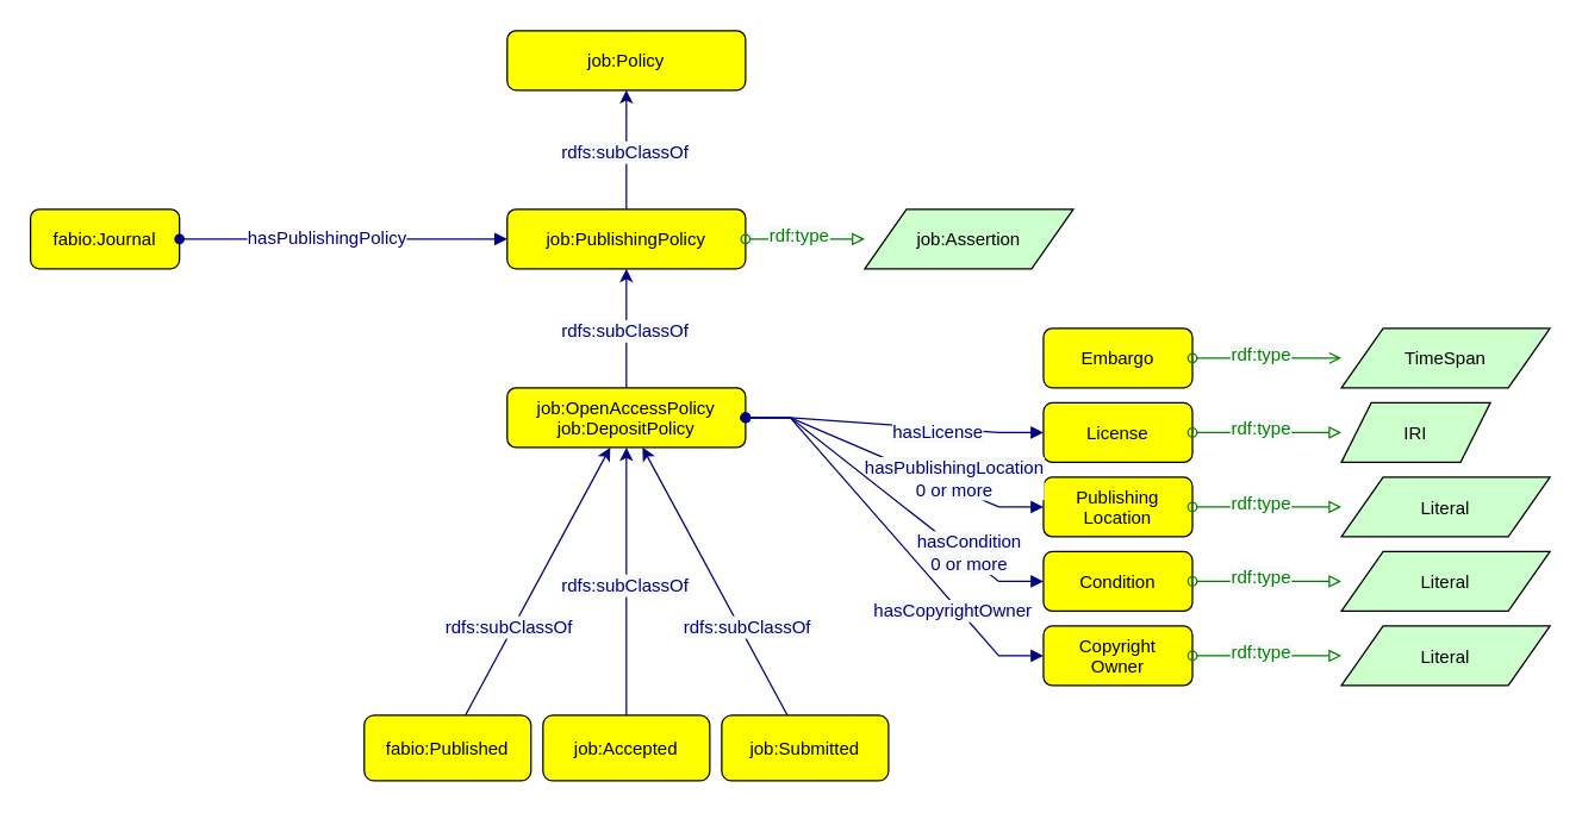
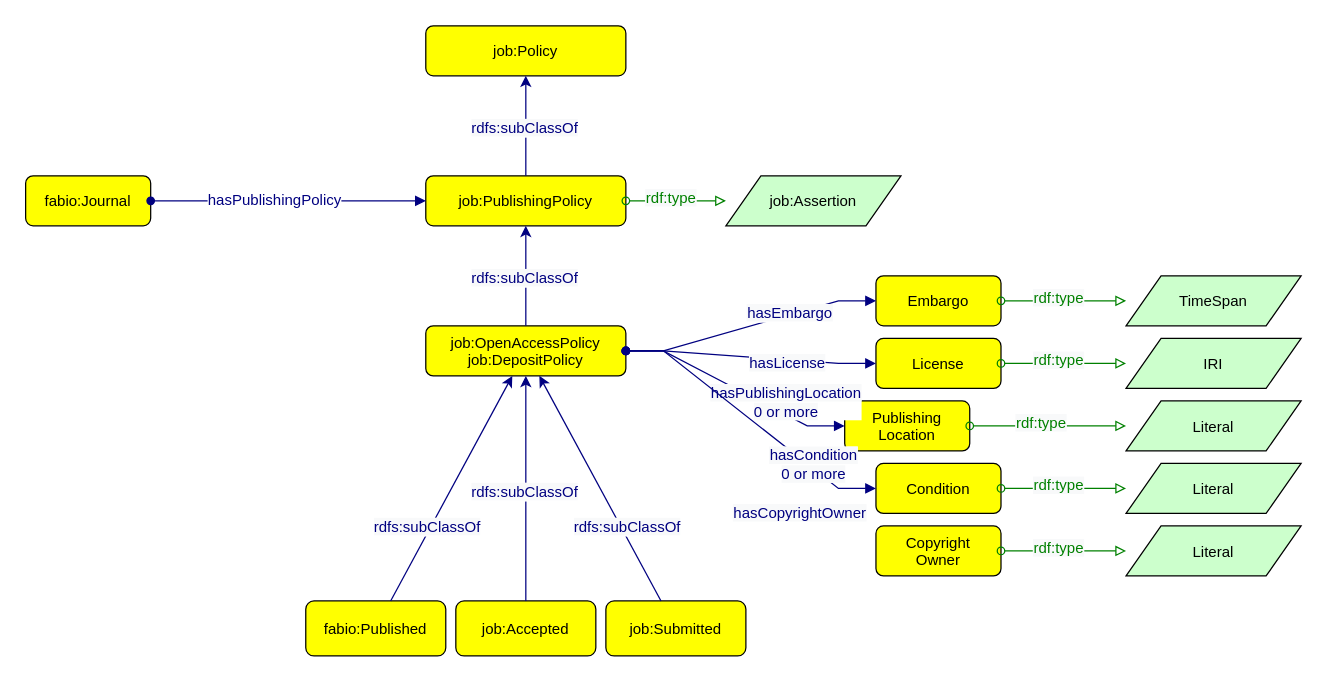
- <mxCell id="36" value="" style="graphMlID=e2;endArrow=open;strokeColor=#008000;strokeWidth=1.0;startArrow=oval;startFill=0;endFill=0;fontFamily=Helvetica;fontSize=12;rounded=0;elbow=vertical;" parent="1" source="14" target="33" edge="1"><mxGeometry relative="1" as="geometry"><mxPoint x="820" y="190" as="sourcePoint" /><mxPoint x="900" y="190" as="targetPoint" /></mxGeometry></mxCell>
+ <mxCell id="36" value="" style="graphMlID=e2;endArrow=block;strokeColor=#008000;strokeWidth=1.0;startArrow=oval;startFill=0;endFill=0;fontFamily=Helvetica;fontSize=12;rounded=0;elbow=vertical;" parent="1" source="14" target="33" edge="1"><mxGeometry relative="1" as="geometry"><mxPoint x="820" y="190" as="sourcePoint" /><mxPoint x="900" y="190" as="targetPoint" /></mxGeometry></mxCell>
+ <mxCell id="27" value="" style="graphMlID=e0;rounded=0;endArrow=block;strokeColor=#000080;strokeWidth=1.0;startArrow=oval;startFill=1;endFill=1;edgeStyle=entityRelationEdgeStyle;fontFamily=Helvetica;fontSize=12;" parent="1" source="9" target="14" edge="1"><mxGeometry relative="1" as="geometry"><mxPoint x="430" y="270" as="sourcePoint" /><mxPoint x="430" y="190" as="targetPoint" /></mxGeometry></mxCell>
+ <mxCell id="28" value="&lt;font color=&quot;#000080&quot; style=&quot;font-size: 12px;&quot;&gt;&lt;span style=&quot;font-size: 12px; background-color: rgb(248, 249, 250);&quot;&gt;hasEmbargo&lt;/span&gt;&lt;/font&gt;" style="text;html=1;align=center;verticalAlign=middle;resizable=0;points=[];labelBackgroundColor=#ffffff;fontSize=12;fontFamily=Helvetica;" parent="27" vertex="1" connectable="0"><mxGeometry x="-0.017" y="2" relative="1" as="geometry"><mxPoint x="33" y="-9" as="offset" /></mxGeometry></mxCell>
- <mxCell id="34" value="IRI" style="graphMlID=n6;shape=parallelogram;fillColor=#ccffcc;strokeColor=#000000;strokeWidth=1.0;fontFamily=Helvetica;fontSize=12;perimeterSpacing=0;" parent="1" vertex="1"><mxGeometry x="900" y="270" width="100" height="40" as="geometry" /></mxCell>
+ <mxCell id="34" value="IRI" style="graphMlID=n6;shape=parallelogram;fillColor=#ccffcc;strokeColor=#000000;strokeWidth=1.0;fontFamily=Helvetica;fontSize=12;perimeterSpacing=0;" parent="1" vertex="1"><mxGeometry x="900" y="270" width="140" height="40" as="geometry" /></mxCell>
- <mxCell id="16" value="Publishing&#10;Location" style="graphMlID=n4;shape=rect;rounded=1;arcsize=30;fillColor=#ffff00;strokeColor=#000000;strokeWidth=1.0;fontFamily=Helvetica;fontSize=12;" parent="1" vertex="1"><mxGeometry x="700" y="320" width="100" height="40" as="geometry" /></mxCell>
+ <mxCell id="16" value="Publishing&#10;Location" style="graphMlID=n4;shape=rect;rounded=1;arcsize=30;fillColor=#ffff00;strokeColor=#000000;strokeWidth=1.0;fontFamily=Helvetica;fontSize=12;" parent="1" vertex="1"><mxGeometry x="675" y="320" width="100" height="40" as="geometry" /></mxCell>
- <mxCell id="49" value="" style="graphMlID=e0;rounded=0;endArrow=block;strokeColor=#000080;strokeWidth=1.0;startArrow=oval;startFill=1;endFill=1;edgeStyle=entityRelationEdgeStyle;fontFamily=Helvetica;fontSize=12;" parent="1" source="9" target="48" edge="1"><mxGeometry relative="1" as="geometry"><mxPoint x="500" y="330" as="sourcePoint" /><mxPoint x="450" y="310" as="targetPoint" /></mxGeometry></mxCell>
